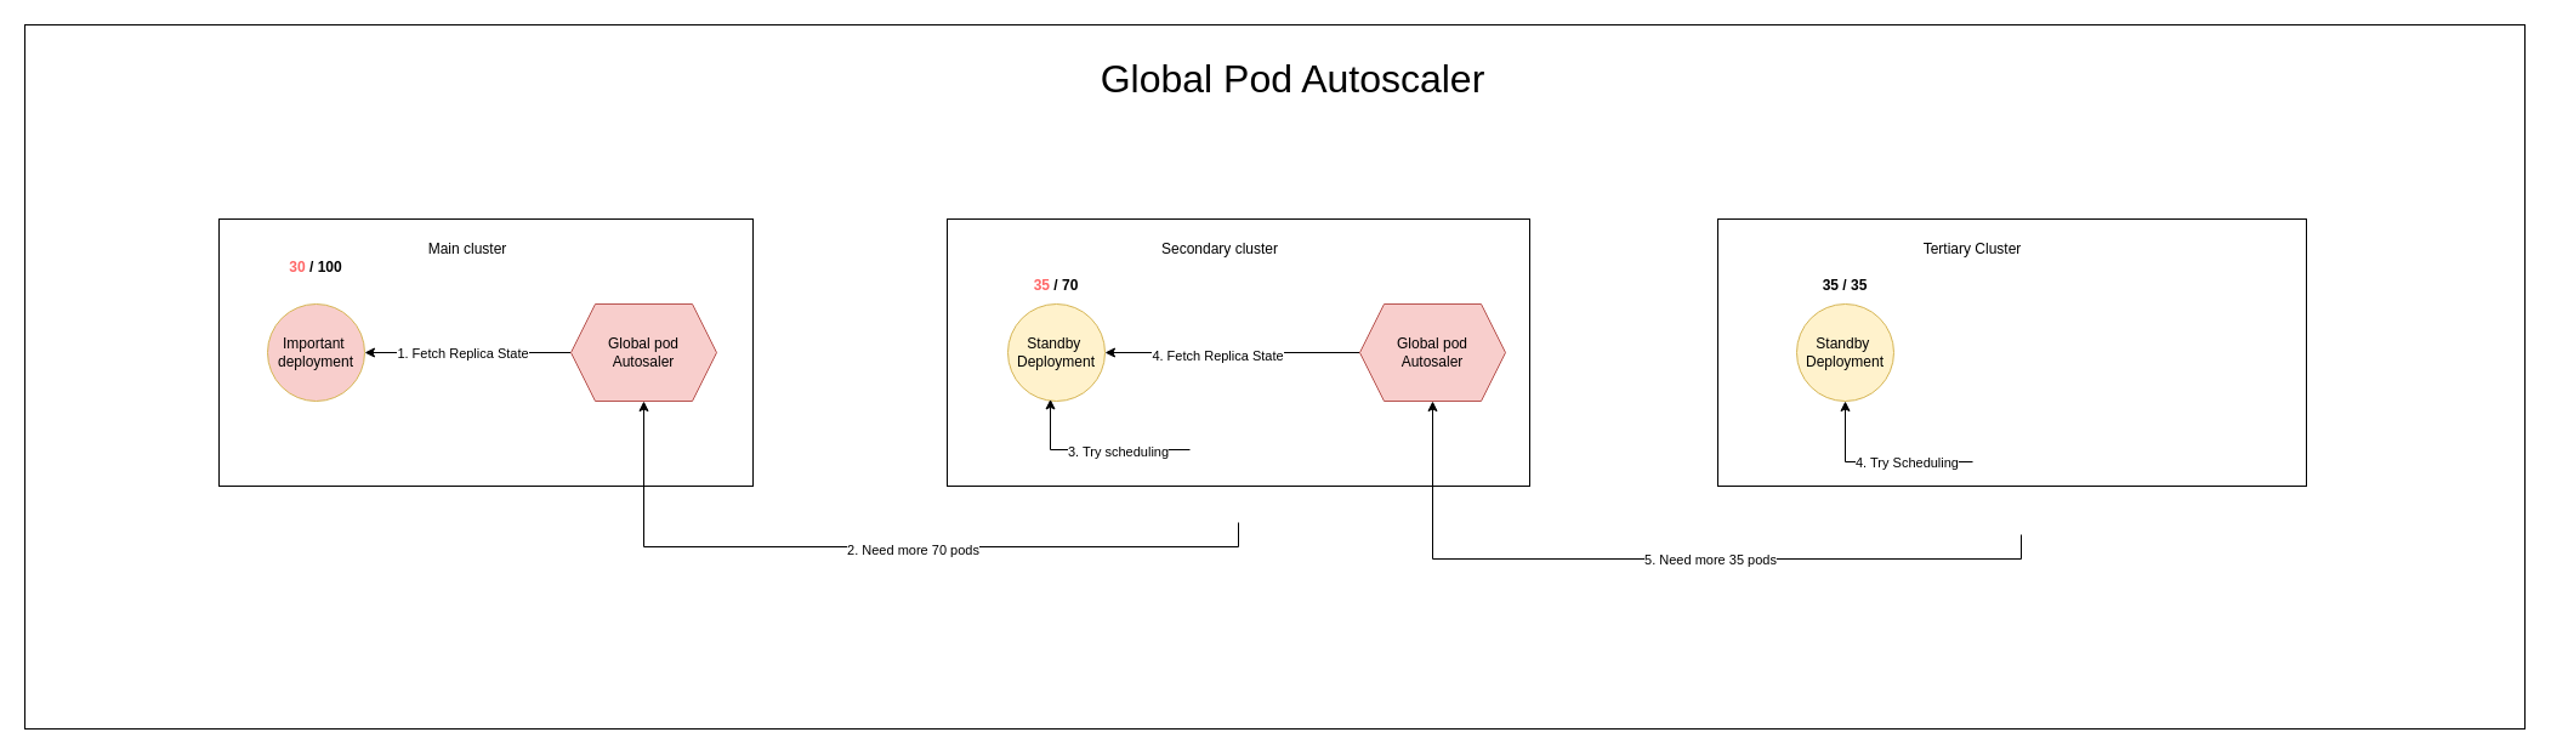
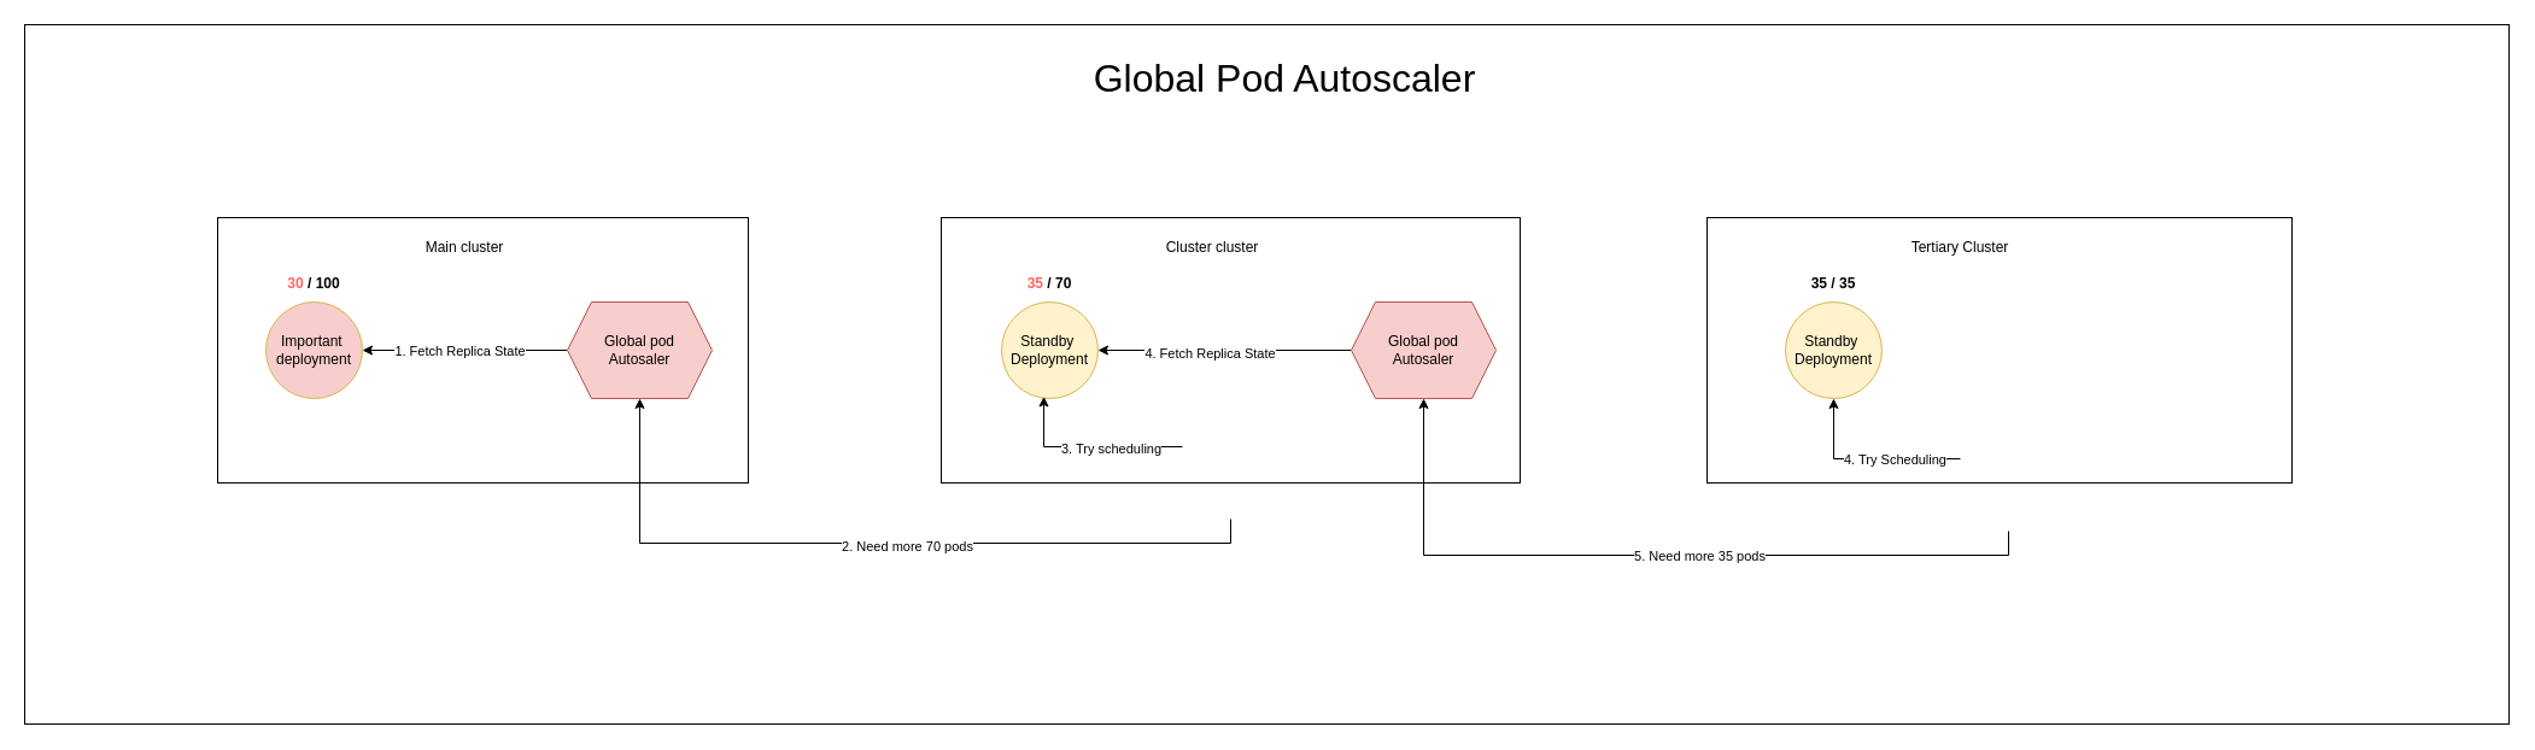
- <mxCell id="7" value="Secondary cluster" style="text;html=1;strokeColor=none;fillColor=none;align=center;verticalAlign=middle;whiteSpace=wrap;rounded=0;" vertex="1" parent="1"><mxGeometry x="940" y="190" width="130" height="30" as="geometry" /></mxCell>
+ <mxCell id="7" value="Cluster cluster" style="text;html=1;strokeColor=none;fillColor=none;align=center;verticalAlign=middle;whiteSpace=wrap;rounded=0;" vertex="1" parent="1"><mxGeometry x="940" y="190" width="130" height="30" as="geometry" /></mxCell>
- <mxCell id="28" value="&lt;b&gt;&lt;font color=&quot;#ff6666&quot;&gt;30&amp;nbsp;&lt;/font&gt;/ 100&lt;/b&gt;" style="text;html=1;strokeColor=none;fillColor=none;align=center;verticalAlign=middle;whiteSpace=wrap;rounded=0;" vertex="1" parent="1"><mxGeometry x="230" y="205" width="60" height="30" as="geometry" /></mxCell>
+ <mxCell id="28" value="&lt;b&gt;&lt;font color=&quot;#ff6666&quot;&gt;30&amp;nbsp;&lt;/font&gt;/ 100&lt;/b&gt;" style="text;html=1;strokeColor=none;fillColor=none;align=center;verticalAlign=middle;whiteSpace=wrap;rounded=0;" vertex="1" parent="1"><mxGeometry x="230" y="220" width="60" height="30" as="geometry" /></mxCell>
